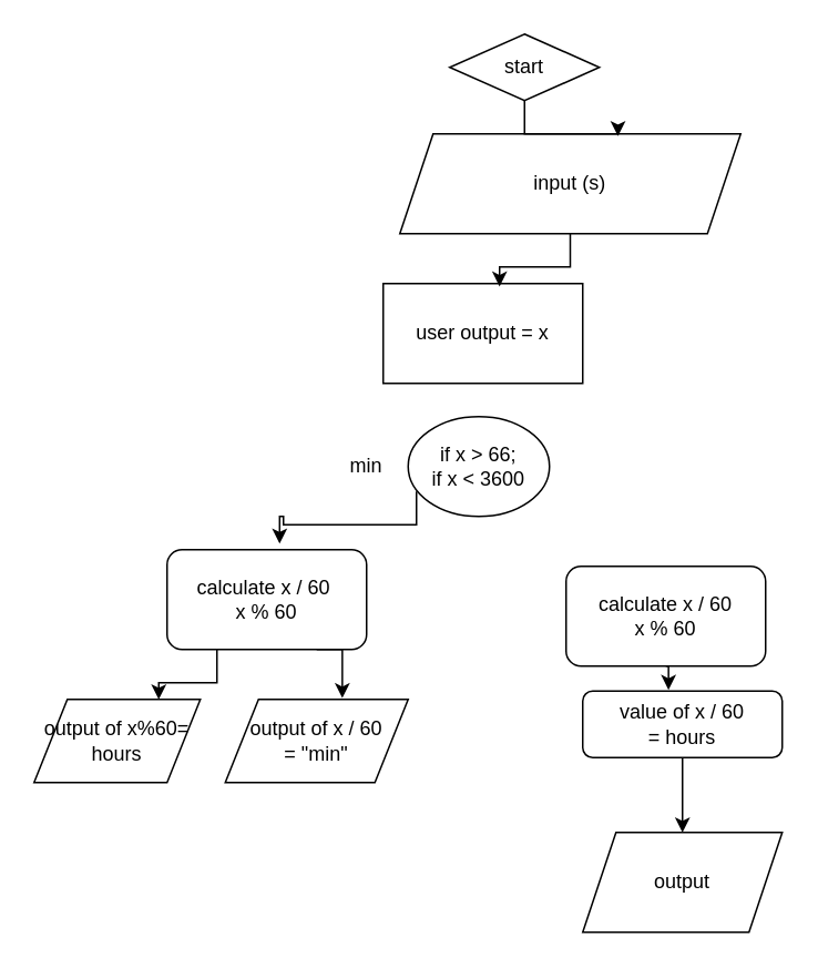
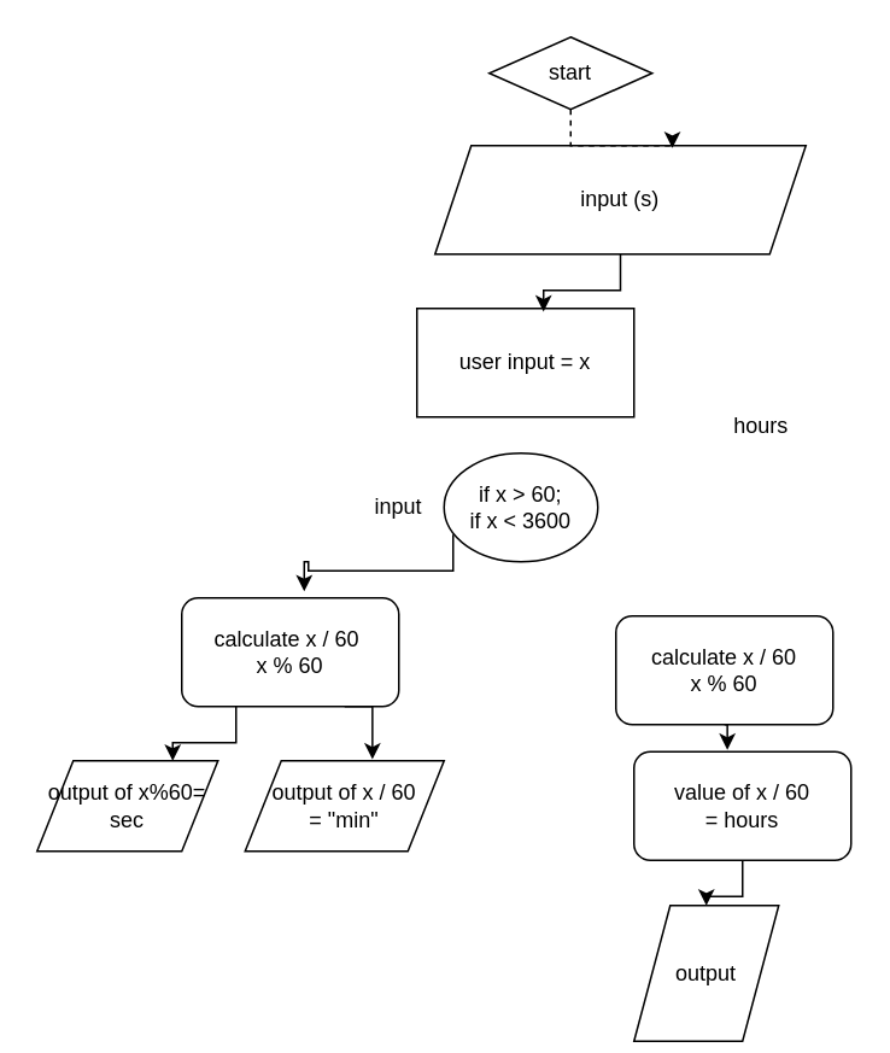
- <mxCell id="4" style="edgeStyle=orthogonalEdgeStyle;rounded=0;orthogonalLoop=1;jettySize=auto;html=1;exitX=0.5;exitY=1;exitDx=0;exitDy=0;entryX=0.64;entryY=0.023;entryDx=0;entryDy=0;entryPerimeter=0;" edge="1" parent="1" source="2" target="3"><mxGeometry relative="1" as="geometry" /></mxCell>
+ <mxCell id="4" style="edgeStyle=orthogonalEdgeStyle;rounded=0;orthogonalLoop=1;jettySize=auto;html=1;exitX=0.5;exitY=1;exitDx=0;exitDy=0;entryX=0.64;entryY=0.023;entryDx=0;entryDy=0;entryPerimeter=0;dashed=1;" edge="1" parent="1" source="2" target="3"><mxGeometry relative="1" as="geometry" /></mxCell>
- <mxCell id="6" value="user output = x" style="rounded=0;whiteSpace=wrap;html=1;" vertex="1" parent="1"><mxGeometry x="230" y="170" width="120" height="60" as="geometry" /></mxCell>
+ <mxCell id="6" value="user input = x" style="rounded=0;whiteSpace=wrap;html=1;" vertex="1" parent="1"><mxGeometry x="230" y="170" width="120" height="60" as="geometry" /></mxCell>
+ <mxCell id="14" value="hours" style="text;html=1;align=center;verticalAlign=middle;resizable=0;points=[];autosize=1;strokeColor=none;fillColor=none;" vertex="1" parent="1"><mxGeometry x="395" y="220" width="50" height="30" as="geometry" /></mxCell>
- <mxCell id="8" value="min" style="text;strokeColor=none;align=center;fillColor=none;html=1;verticalAlign=middle;whiteSpace=wrap;rounded=0;" vertex="1" parent="1"><mxGeometry x="190" y="265" width="60" height="30" as="geometry" /></mxCell>
+ <mxCell id="8" value="input" style="text;strokeColor=none;align=center;fillColor=none;html=1;verticalAlign=middle;whiteSpace=wrap;rounded=0;" vertex="1" parent="1"><mxGeometry x="190" y="265" width="60" height="30" as="geometry" /></mxCell>
- <mxCell id="5" value="if x &amp;gt; 66;&lt;br&gt;if x &amp;lt; 3600" style="ellipse;whiteSpace=wrap;html=1;" vertex="1" parent="1"><mxGeometry x="245" y="250" width="85" height="60" as="geometry" /></mxCell>
+ <mxCell id="5" value="if x &amp;gt; 60;&lt;br&gt;if x &amp;lt; 3600" style="ellipse;whiteSpace=wrap;html=1;" vertex="1" parent="1"><mxGeometry x="245" y="250" width="85" height="60" as="geometry" /></mxCell>
- <mxCell id="19" value="value of x / 60&lt;br&gt;= hours" style="rounded=1;whiteSpace=wrap;html=1;" vertex="1" parent="1"><mxGeometry x="350" y="415" width="120" height="40" as="geometry" /></mxCell>
+ <mxCell id="19" value="value of x / 60&lt;br&gt;= hours" style="rounded=1;whiteSpace=wrap;html=1;" vertex="1" parent="1"><mxGeometry x="350" y="415" width="120" height="60" as="geometry" /></mxCell>
- <mxCell id="11" value="output of x%60= hours" style="shape=parallelogram;perimeter=parallelogramPerimeter;whiteSpace=wrap;html=1;fixedSize=1;" vertex="1" parent="1"><mxGeometry x="20" y="420" width="100" height="50" as="geometry" /></mxCell>
+ <mxCell id="11" value="output of x%60= sec" style="shape=parallelogram;perimeter=parallelogramPerimeter;whiteSpace=wrap;html=1;fixedSize=1;" vertex="1" parent="1"><mxGeometry x="20" y="420" width="100" height="50" as="geometry" /></mxCell>
- <mxCell id="17" value="output" style="shape=parallelogram;perimeter=parallelogramPerimeter;whiteSpace=wrap;html=1;fixedSize=1;" vertex="1" parent="1"><mxGeometry x="350" y="500" width="120" height="60" as="geometry" /></mxCell>
+ <mxCell id="17" value="output" style="shape=parallelogram;perimeter=parallelogramPerimeter;whiteSpace=wrap;html=1;fixedSize=1;" vertex="1" parent="1"><mxGeometry x="350" y="500" width="80" height="75" as="geometry" /></mxCell>
